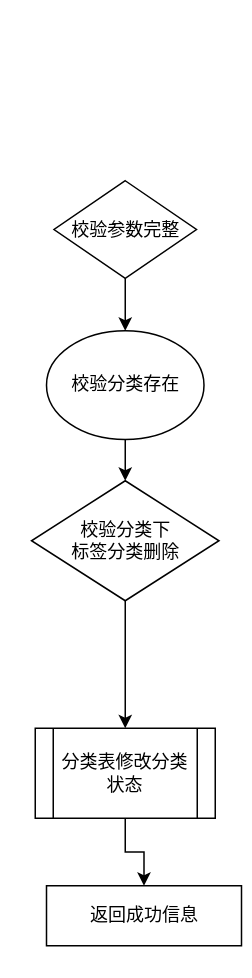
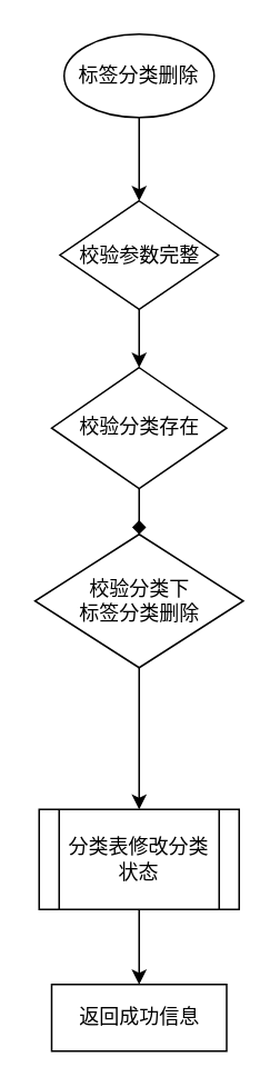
+ <mxCell id="3" value="标签分类删除" style="ellipse;whiteSpace=wrap;html=1;" vertex="1" parent="1"><mxGeometry x="38" y="20" width="90" height="50" as="geometry" /></mxCell>
+ <mxCell id="2" value="" style="edgeStyle=orthogonalEdgeStyle;rounded=0;orthogonalLoop=1;jettySize=auto;html=1;" edge="1" parent="1" source="3" target="5"><mxGeometry relative="1" as="geometry" /></mxCell>
- <mxCell id="7" value="校验分类存在" style="ellipse;whiteSpace=wrap;html=1;" vertex="1" parent="1"><mxGeometry x="30.5" y="220" width="105" height="72.5" as="geometry" /></mxCell>
+ <mxCell id="7" value="校验分类存在" style="rhombus;whiteSpace=wrap;html=1;" vertex="1" parent="1"><mxGeometry x="30.5" y="220" width="105" height="72.5" as="geometry" /></mxCell>
- <mxCell id="6" value="" style="edgeStyle=orthogonalEdgeStyle;rounded=0;orthogonalLoop=1;jettySize=auto;html=1;" edge="1" parent="1" source="7" target="9"><mxGeometry relative="1" as="geometry" /></mxCell>
+ <mxCell id="6" value="" style="edgeStyle=orthogonalEdgeStyle;rounded=0;orthogonalLoop=1;jettySize=auto;html=1;endArrow=diamond;" edge="1" parent="1" source="7" target="9"><mxGeometry relative="1" as="geometry" /></mxCell>
- <mxCell id="12" value="返回成功信息" style="whiteSpace=wrap;html=1;" vertex="1" parent="1"><mxGeometry x="30.5" y="590" width="130" height="40" as="geometry" /></mxCell>
+ <mxCell id="12" value="返回成功信息" style="whiteSpace=wrap;html=1;" vertex="1" parent="1"><mxGeometry x="30.5" y="590" width="105" height="40" as="geometry" /></mxCell>
